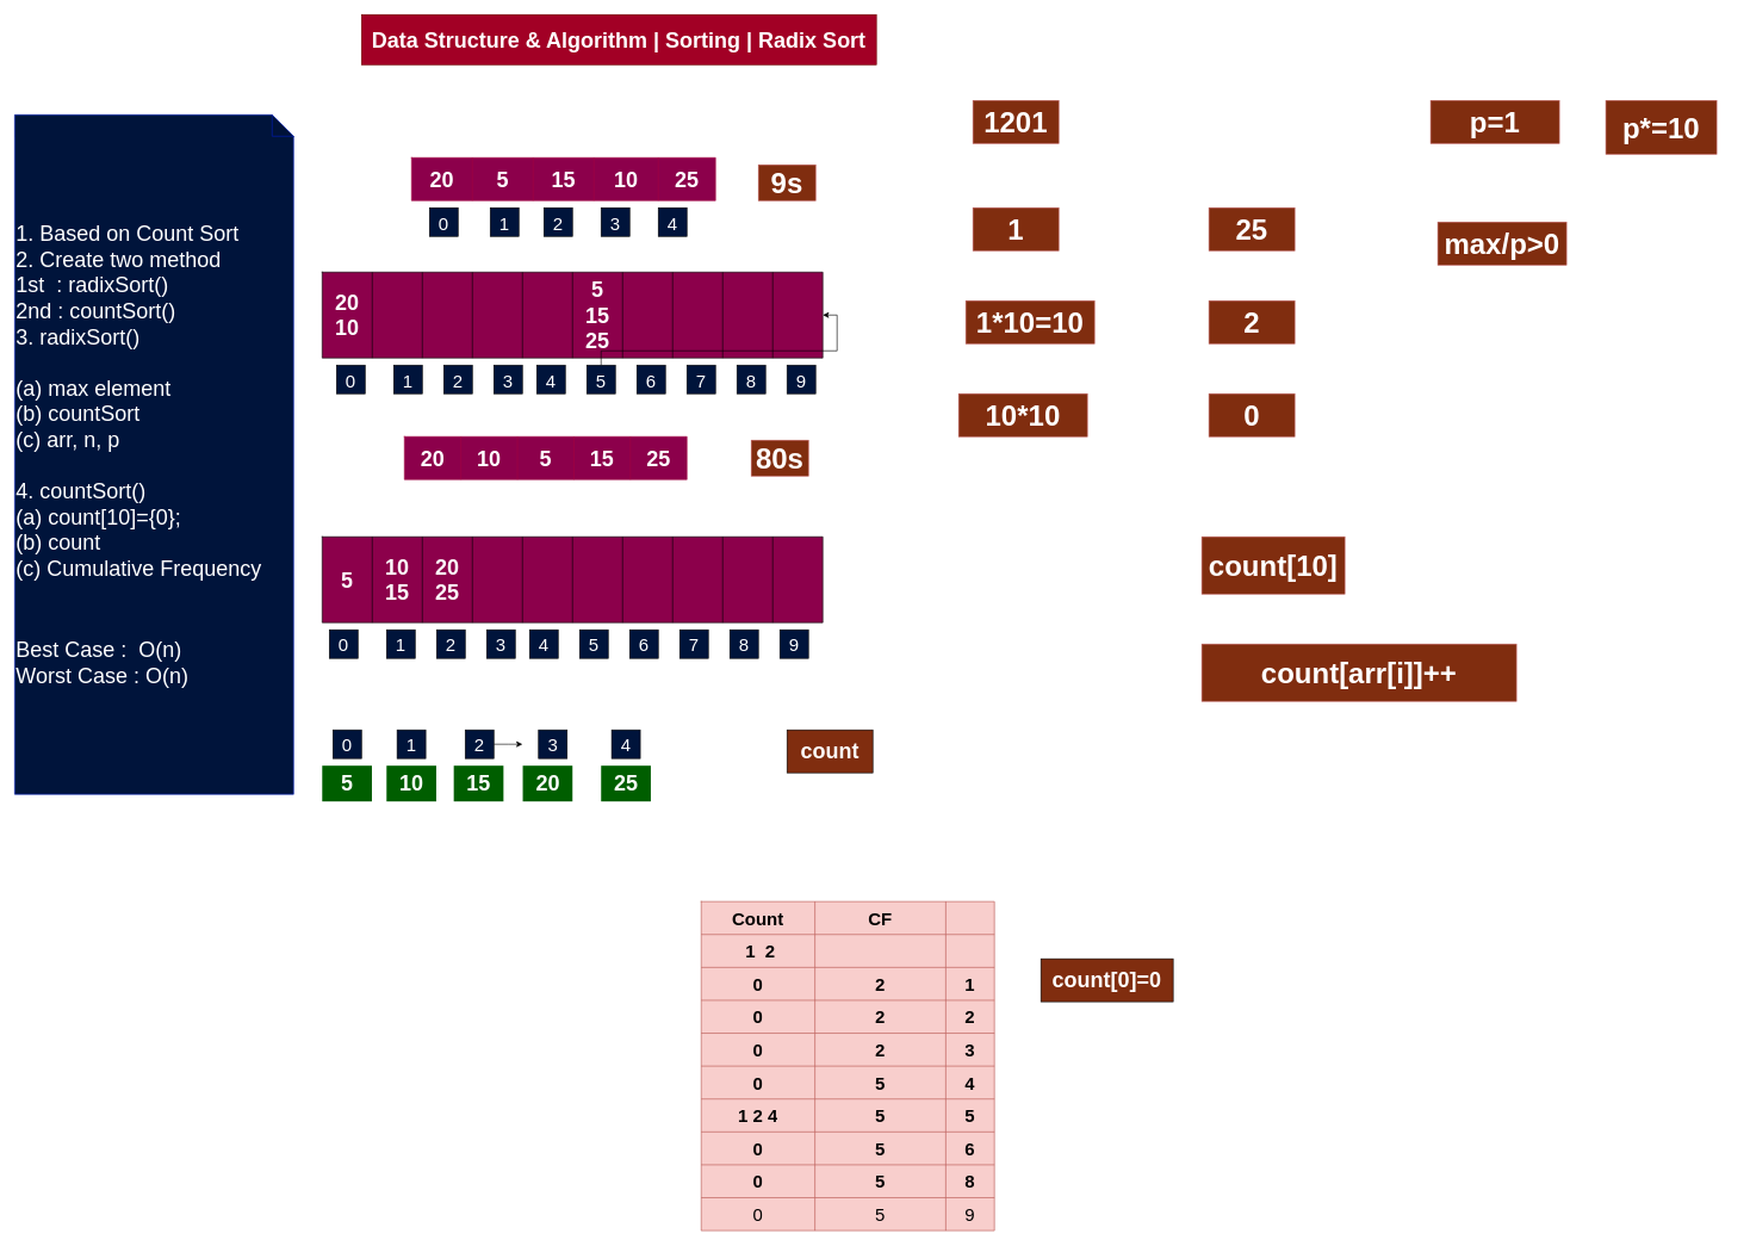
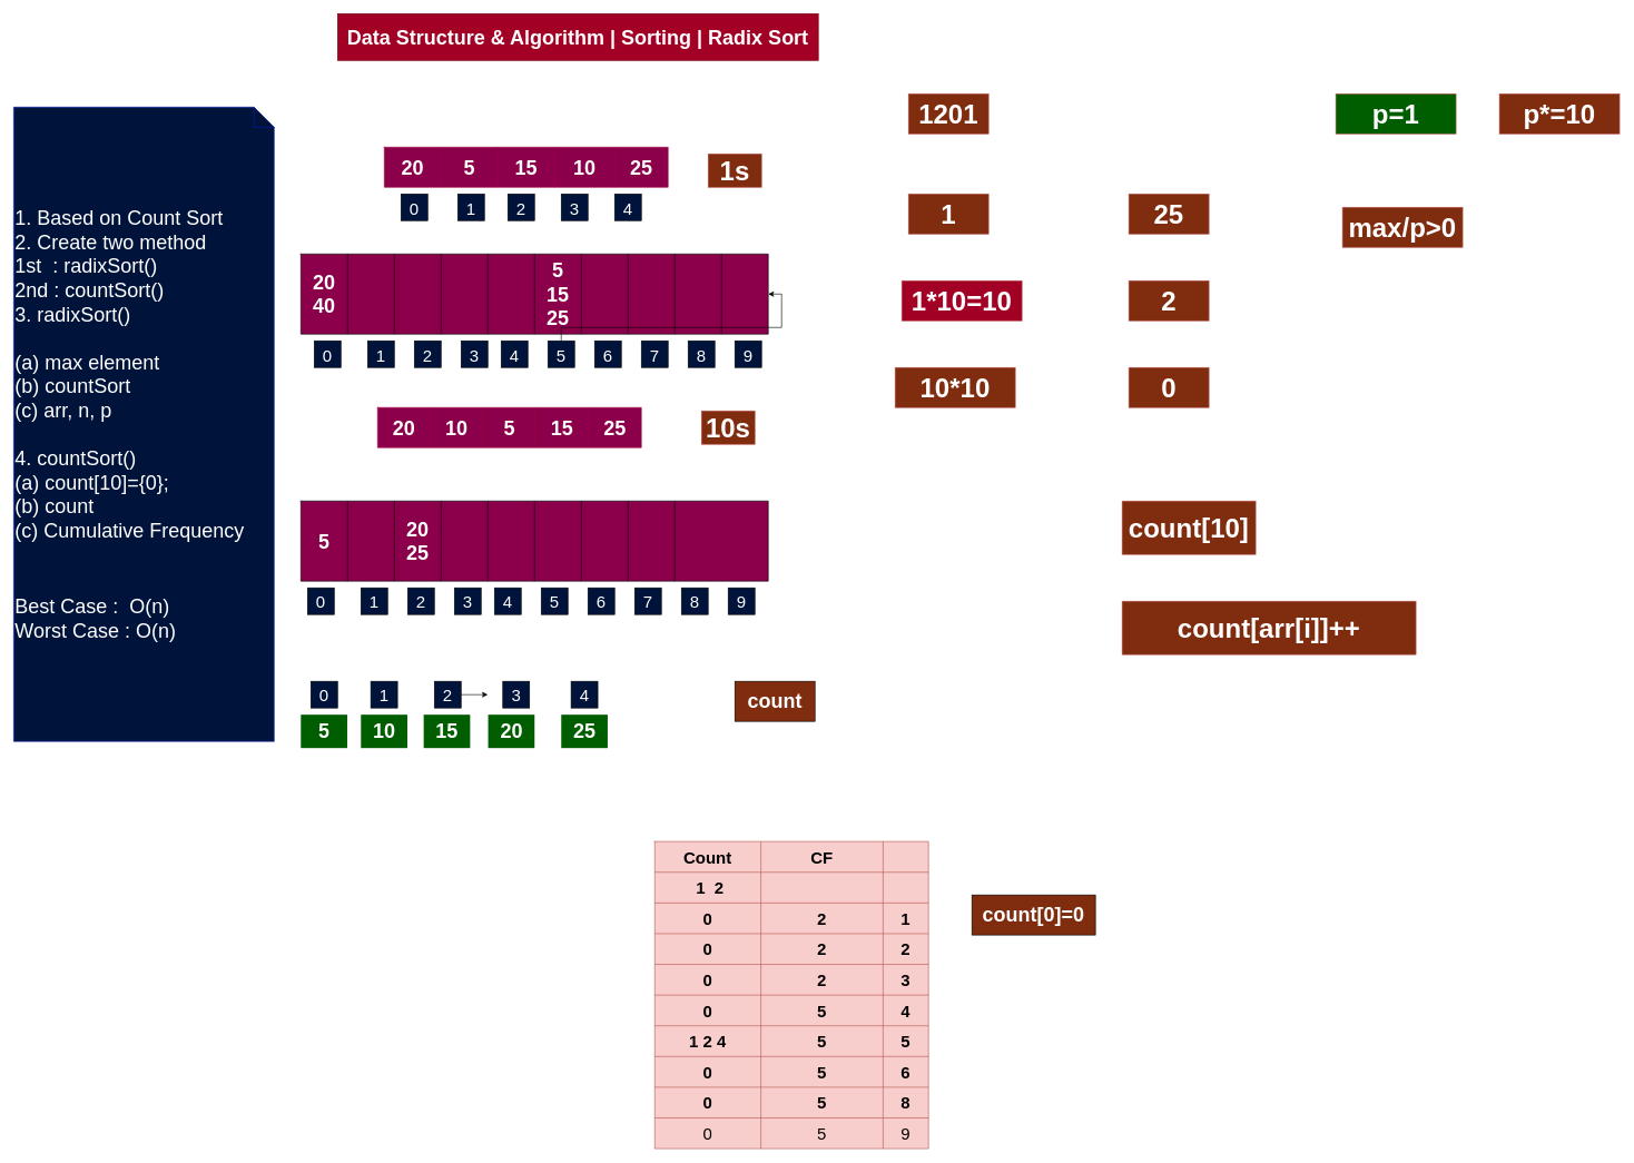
- <mxCell id="92" value="&lt;font color=&quot;#ffffff&quot;&gt;&lt;span style=&quot;font-size: 40px&quot;&gt;&lt;b&gt;p=1&lt;/b&gt;&lt;/span&gt;&lt;/font&gt;" style="rounded=0;whiteSpace=wrap;html=1;fillColor=#802D0F;strokeColor=#b85450;" vertex="1" parent="1"><mxGeometry x="2000" y="140" width="180" height="60" as="geometry" /></mxCell>
+ <mxCell id="92" value="&lt;font color=&quot;#ffffff&quot;&gt;&lt;span style=&quot;font-size: 40px&quot;&gt;&lt;b&gt;p=1&lt;/b&gt;&lt;/span&gt;&lt;/font&gt;" style="rounded=0;whiteSpace=wrap;html=1;fillColor=#005e00;strokeColor=#b85450;" vertex="1" parent="1"><mxGeometry x="2000" y="140" width="180" height="60" as="geometry" /></mxCell>
- <mxCell id="93" value="&lt;font color=&quot;#ffffff&quot;&gt;&lt;span style=&quot;font-size: 40px&quot;&gt;&lt;b&gt;p*=10&lt;/b&gt;&lt;/span&gt;&lt;/font&gt;" style="rounded=0;whiteSpace=wrap;html=1;fillColor=#802D0F;strokeColor=#b85450;" vertex="1" parent="1"><mxGeometry x="2245" y="140" width="155" height="75" as="geometry" /></mxCell>
+ <mxCell id="93" value="&lt;font color=&quot;#ffffff&quot;&gt;&lt;span style=&quot;font-size: 40px&quot;&gt;&lt;b&gt;p*=10&lt;/b&gt;&lt;/span&gt;&lt;/font&gt;" style="rounded=0;whiteSpace=wrap;html=1;fillColor=#802D0F;strokeColor=#b85450;" vertex="1" parent="1"><mxGeometry x="2245" y="140" width="180" height="60" as="geometry" /></mxCell>
- <mxCell id="90" value="&lt;b&gt;&lt;font style=&quot;font-size: 40px&quot; color=&quot;#ffffff&quot;&gt;9s&lt;/font&gt;&lt;/b&gt;" style="rounded=0;whiteSpace=wrap;html=1;fillColor=#802D0F;strokeColor=#b85450;" vertex="1" parent="1"><mxGeometry x="1060" y="230" width="80" height="50" as="geometry" /></mxCell>
+ <mxCell id="90" value="&lt;b&gt;&lt;font style=&quot;font-size: 40px&quot; color=&quot;#ffffff&quot;&gt;1s&lt;/font&gt;&lt;/b&gt;" style="rounded=0;whiteSpace=wrap;html=1;fillColor=#802D0F;strokeColor=#b85450;" vertex="1" parent="1"><mxGeometry x="1060" y="230" width="80" height="50" as="geometry" /></mxCell>
- <mxCell id="18" value="&lt;b style=&quot;color: rgb(255 , 255 , 255)&quot;&gt;20&lt;br&gt;&lt;/b&gt;&lt;b style=&quot;color: rgb(255 , 255 , 255)&quot;&gt;10&lt;br&gt;&lt;/b&gt;" style="shape=partialRectangle;html=1;whiteSpace=wrap;connectable=0;overflow=hidden;fillColor=none;top=0;left=0;bottom=0;right=0;pointerEvents=1;fontSize=30;align=center;" parent="17" vertex="1"><mxGeometry width="70" height="120" as="geometry"><mxRectangle width="70" height="120" as="alternateBounds" /></mxGeometry></mxCell>
+ <mxCell id="18" value="&lt;b style=&quot;color: rgb(255 , 255 , 255)&quot;&gt;20&lt;br&gt;&lt;/b&gt;&lt;b style=&quot;color: rgb(255 , 255 , 255)&quot;&gt;40&lt;br&gt;&lt;/b&gt;" style="shape=partialRectangle;html=1;whiteSpace=wrap;connectable=0;overflow=hidden;fillColor=none;top=0;left=0;bottom=0;right=0;pointerEvents=1;fontSize=30;align=center;" parent="17" vertex="1"><mxGeometry width="70" height="120" as="geometry"><mxRectangle width="70" height="120" as="alternateBounds" /></mxGeometry></mxCell>
- <mxCell id="82" value="&lt;b&gt;&lt;font style=&quot;font-size: 40px&quot; color=&quot;#ffffff&quot;&gt;1*10=10&lt;/font&gt;&lt;/b&gt;" style="rounded=0;whiteSpace=wrap;html=1;fillColor=#802D0F;strokeColor=#b85450;" parent="1" vertex="1"><mxGeometry x="1350" y="420" width="180" height="60" as="geometry" /></mxCell>
+ <mxCell id="82" value="&lt;b&gt;&lt;font style=&quot;font-size: 40px&quot; color=&quot;#ffffff&quot;&gt;1*10=10&lt;/font&gt;&lt;/b&gt;" style="rounded=0;whiteSpace=wrap;html=1;fillColor=#a20025;strokeColor=#b85450;" parent="1" vertex="1"><mxGeometry x="1350" y="420" width="180" height="60" as="geometry" /></mxCell>
- <mxCell id="91" value="&lt;b&gt;&lt;font style=&quot;font-size: 40px&quot; color=&quot;#ffffff&quot;&gt;80s&lt;/font&gt;&lt;/b&gt;" style="rounded=0;whiteSpace=wrap;html=1;fillColor=#802D0F;strokeColor=#b85450;" vertex="1" parent="1"><mxGeometry x="1050" y="615" width="80" height="50" as="geometry" /></mxCell>
+ <mxCell id="91" value="&lt;b&gt;&lt;font style=&quot;font-size: 40px&quot; color=&quot;#ffffff&quot;&gt;10s&lt;/font&gt;&lt;/b&gt;" style="rounded=0;whiteSpace=wrap;html=1;fillColor=#802D0F;strokeColor=#b85450;" vertex="1" parent="1"><mxGeometry x="1050" y="615" width="80" height="50" as="geometry" /></mxCell>
- <mxCell id="50" value="&lt;b style=&quot;color: rgb(255 , 255 , 255)&quot;&gt;10&lt;br&gt;&lt;/b&gt;&lt;b style=&quot;color: rgb(255 , 255 , 255)&quot;&gt;15&lt;br&gt;&lt;/b&gt;" style="shape=partialRectangle;html=1;whiteSpace=wrap;connectable=0;overflow=hidden;fillColor=none;top=0;left=0;bottom=0;right=0;pointerEvents=1;fontSize=30;align=center;" parent="48" vertex="1"><mxGeometry x="70" width="70" height="120" as="geometry"><mxRectangle width="70" height="120" as="alternateBounds" /></mxGeometry></mxCell>
